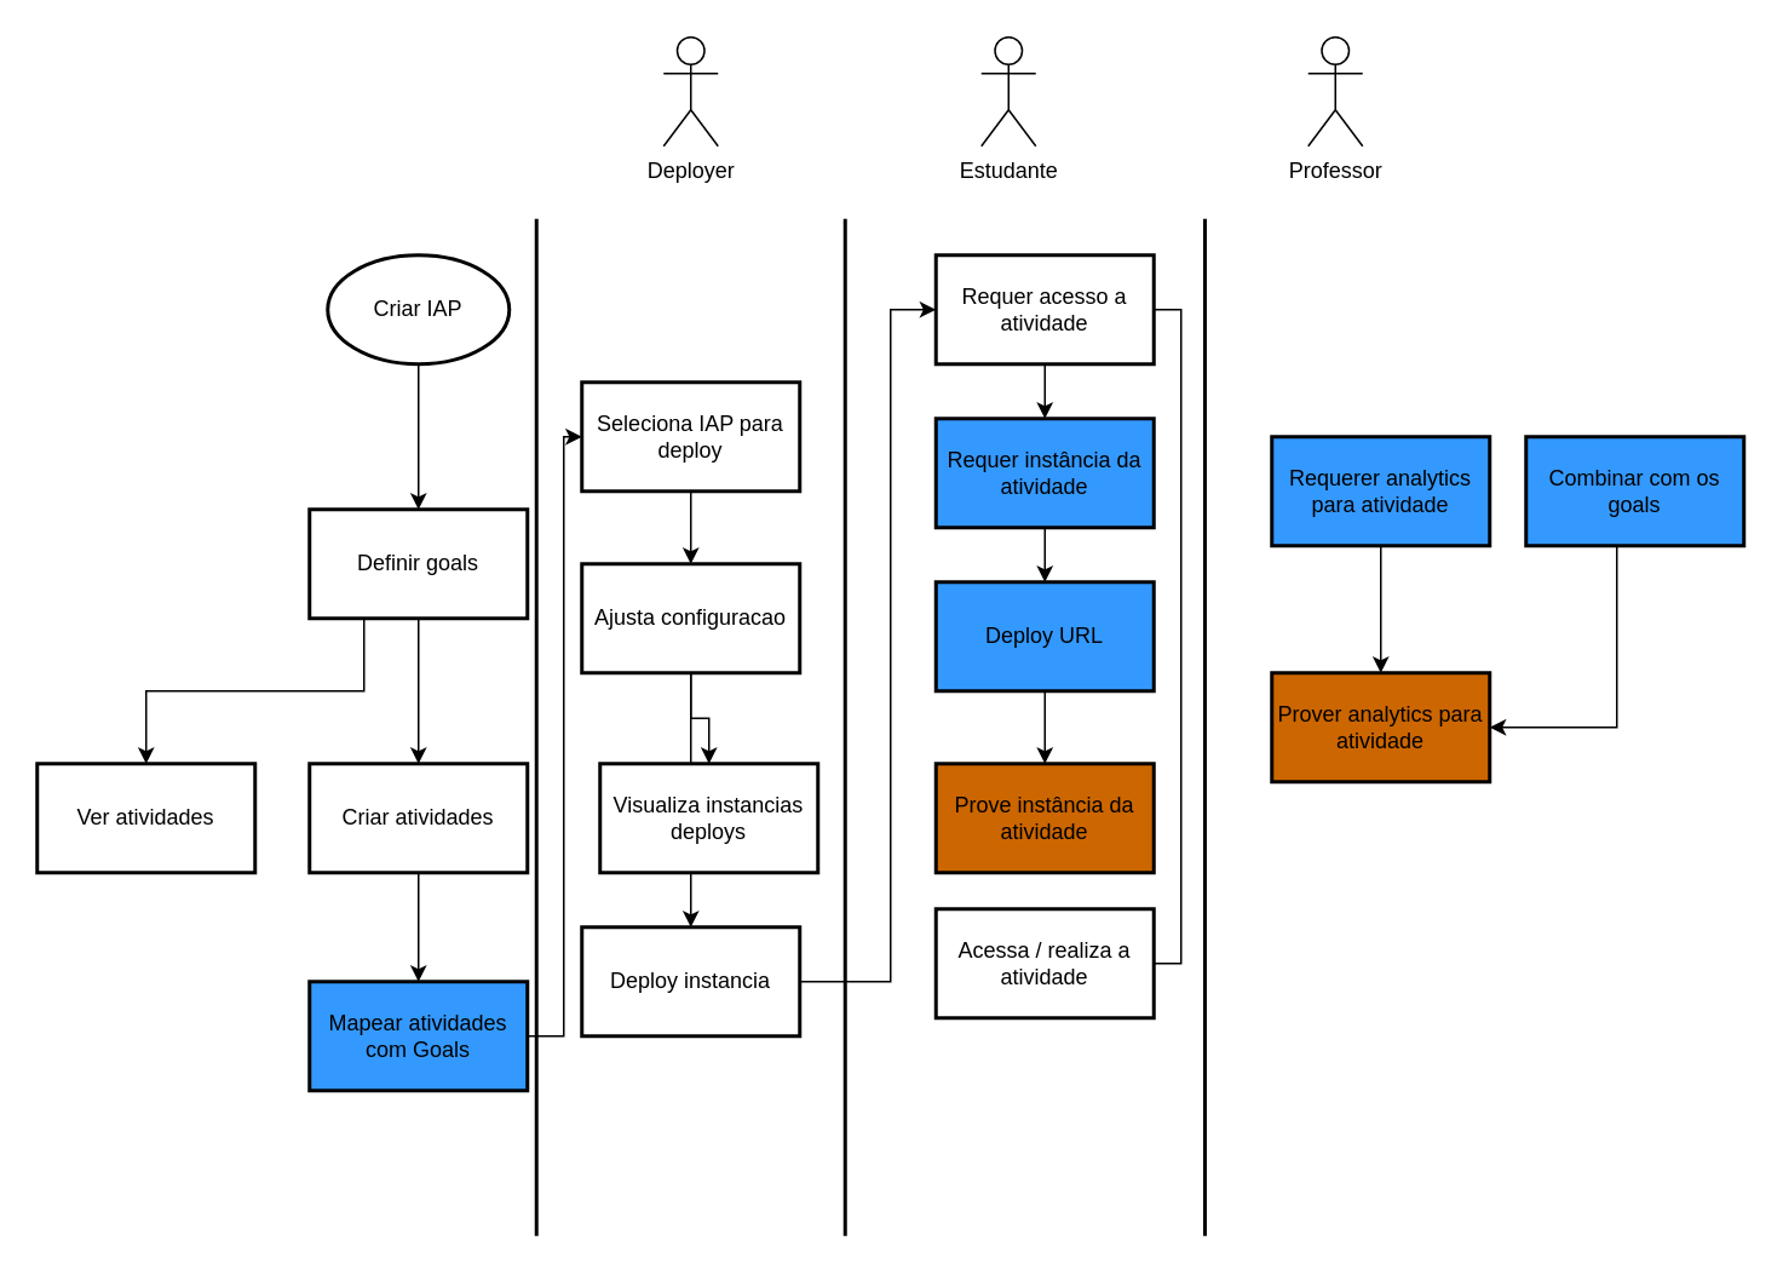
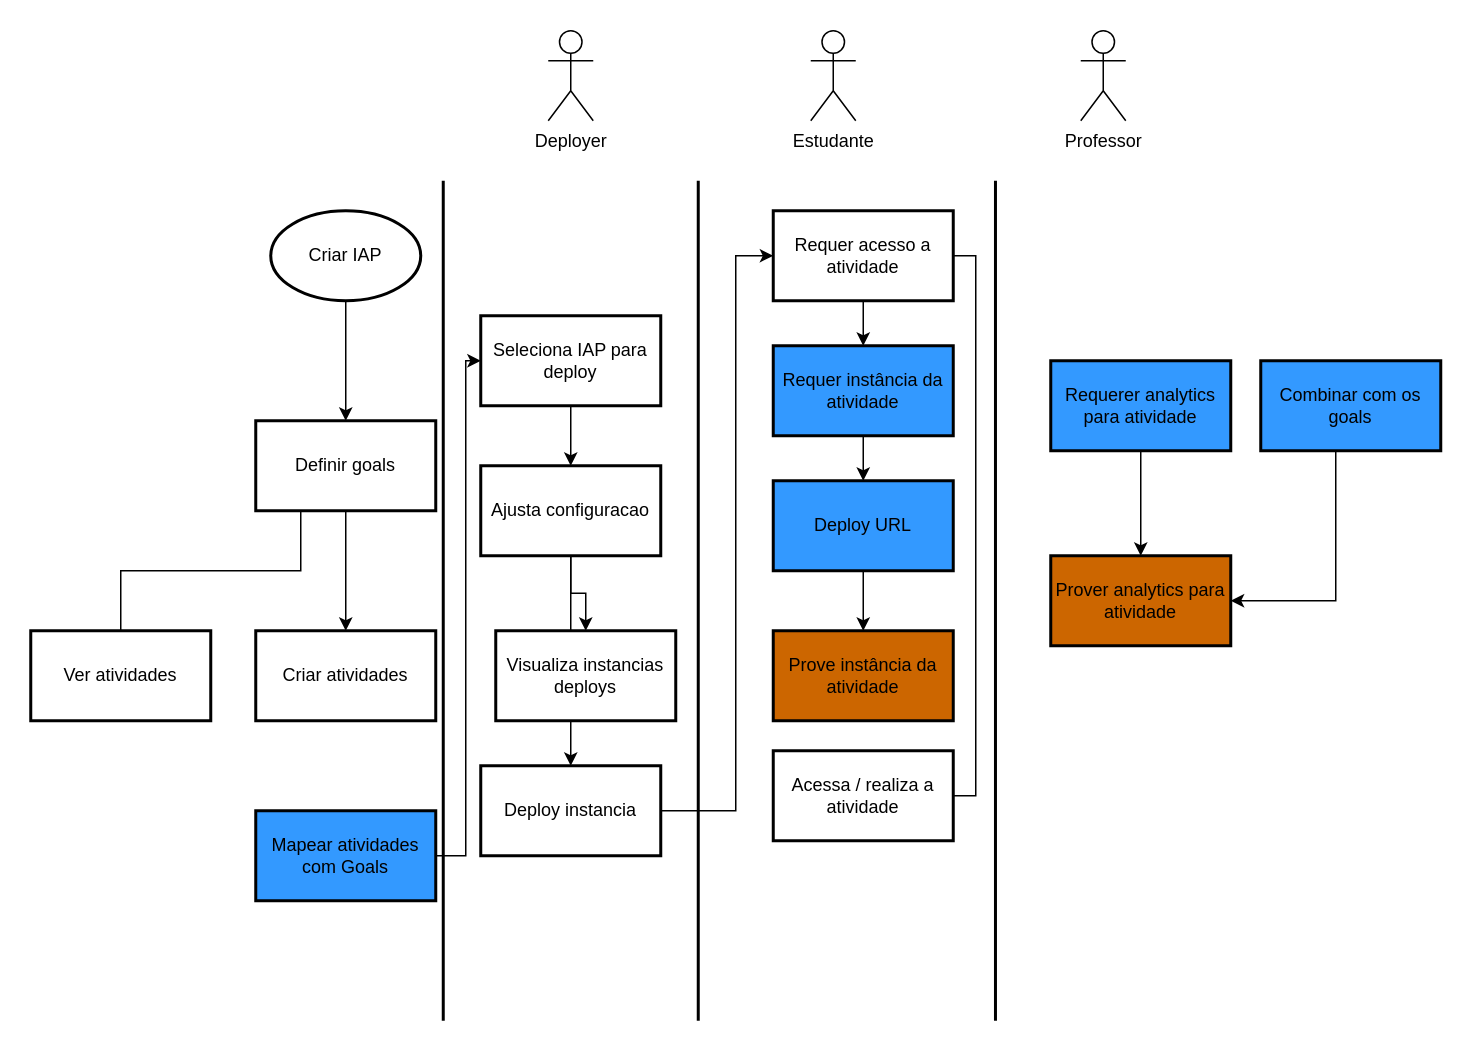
- <mxCell id="11" style="edgeStyle=orthogonalEdgeStyle;rounded=0;orthogonalLoop=1;jettySize=auto;html=1;exitX=0.25;exitY=1;exitDx=0;exitDy=0;entryX=0.5;entryY=0;entryDx=0;entryDy=0;" parent="1" source="12" target="15" edge="1"><mxGeometry relative="1" as="geometry"><mxPoint x="80" y="390" as="targetPoint" /></mxGeometry></mxCell>
+ <mxCell id="11" style="edgeStyle=orthogonalEdgeStyle;rounded=0;orthogonalLoop=1;jettySize=auto;html=1;exitX=0.25;exitY=1;exitDx=0;exitDy=0;entryX=0.5;entryY=0;entryDx=0;entryDy=0;endArrow=none;" parent="1" source="12" target="15" edge="1"><mxGeometry relative="1" as="geometry"><mxPoint x="80" y="390" as="targetPoint" /></mxGeometry></mxCell>
- <mxCell id="13" value="" style="edgeStyle=orthogonalEdgeStyle;rounded=0;orthogonalLoop=1;jettySize=auto;html=1;" parent="1" source="14" target="17" edge="1"><mxGeometry relative="1" as="geometry" /></mxCell>
